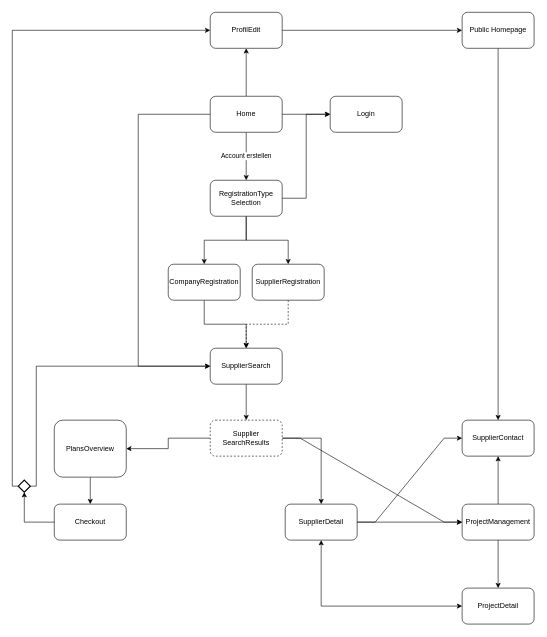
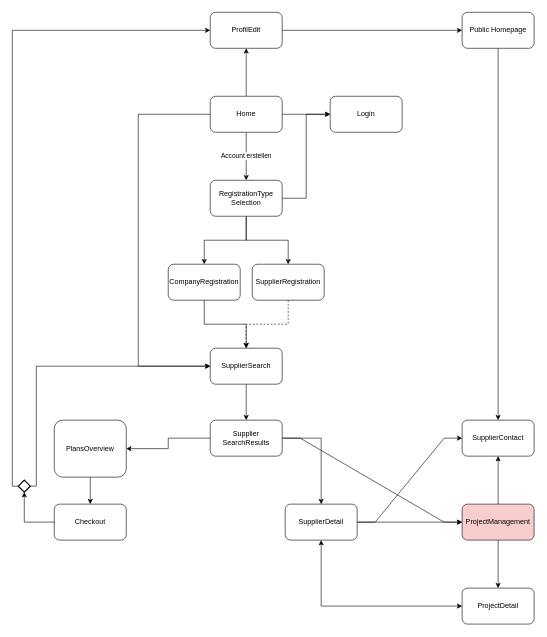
- <mxCell id="19" value="Supplier&lt;br&gt;SearchResults" style="rounded=1;whiteSpace=wrap;html=1;dashed=1;" parent="1" vertex="1"><mxGeometry x="350" y="700" width="120" height="60" as="geometry" /></mxCell>
+ <mxCell id="19" value="Supplier&lt;br&gt;SearchResults" style="rounded=1;whiteSpace=wrap;html=1;" parent="1" vertex="1"><mxGeometry x="350" y="700" width="120" height="60" as="geometry" /></mxCell>
- <mxCell id="39" value="ProjectManagement" style="whiteSpace=wrap;html=1;rounded=1;" vertex="1" parent="1"><mxGeometry x="770" y="840" width="120" height="60" as="geometry" /></mxCell>
+ <mxCell id="39" value="ProjectManagement" style="whiteSpace=wrap;html=1;rounded=1;fillColor=#f8cecc;" vertex="1" parent="1"><mxGeometry x="770" y="840" width="120" height="60" as="geometry" /></mxCell>
